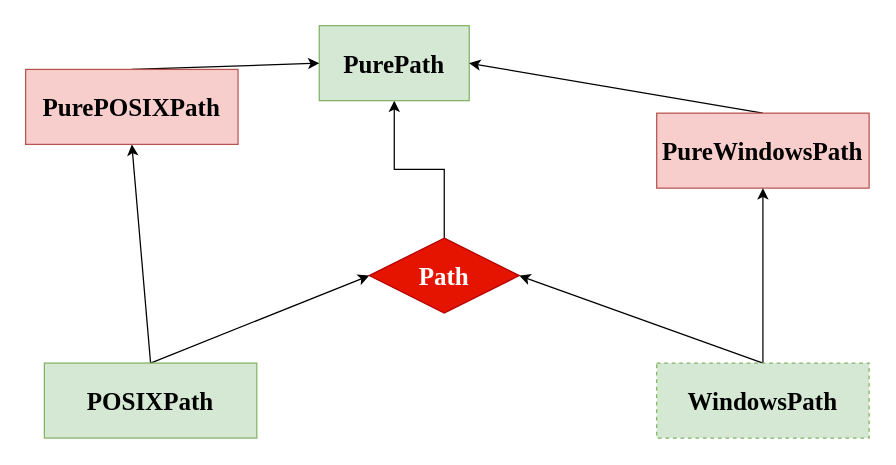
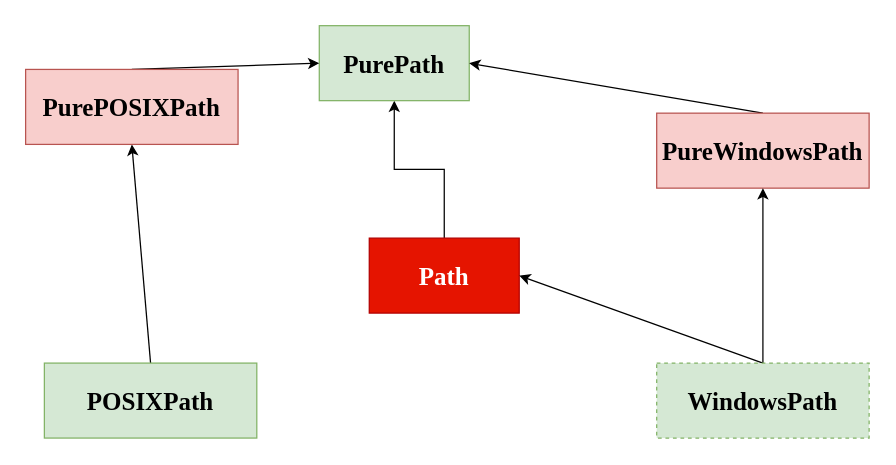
- <mxCell id="3" value="Path" style="rhombus;whiteSpace=wrap;html=1;fontFamily=Sarasa Mono SC;fontSize=20;fontStyle=1;fillColor=#e51400;fontColor=#ffffff;strokeColor=#B20000;" vertex="1" parent="1"><mxGeometry x="295" y="190" width="120" height="60" as="geometry" /></mxCell>
+ <mxCell id="3" value="Path" style="rounded=0;whiteSpace=wrap;html=1;fontFamily=Sarasa Mono SC;fontSize=20;fontStyle=1;fillColor=#e51400;fontColor=#ffffff;strokeColor=#B20000;" vertex="1" parent="1"><mxGeometry x="295" y="190" width="120" height="60" as="geometry" /></mxCell>
- <mxCell id="11" style="rounded=0;orthogonalLoop=1;jettySize=auto;html=1;exitX=0.5;exitY=0;exitDx=0;exitDy=0;entryX=0;entryY=0.5;entryDx=0;entryDy=0;" edge="1" parent="1" source="12" target="3"><mxGeometry relative="1" as="geometry" /></mxCell>
